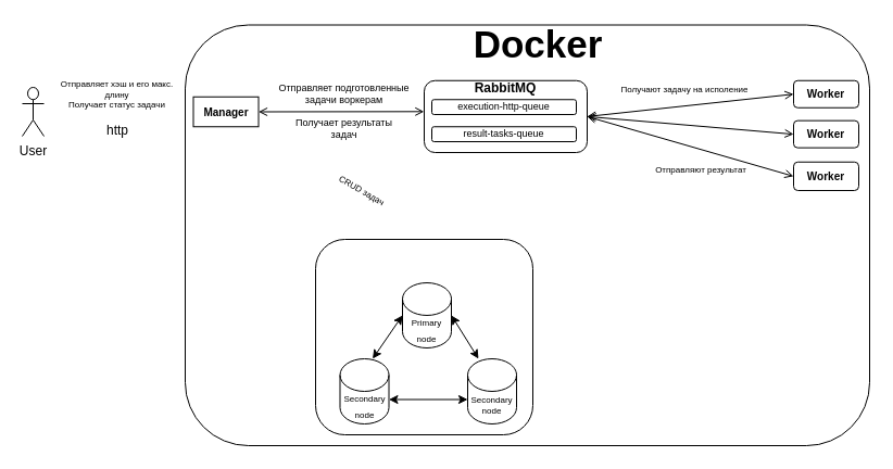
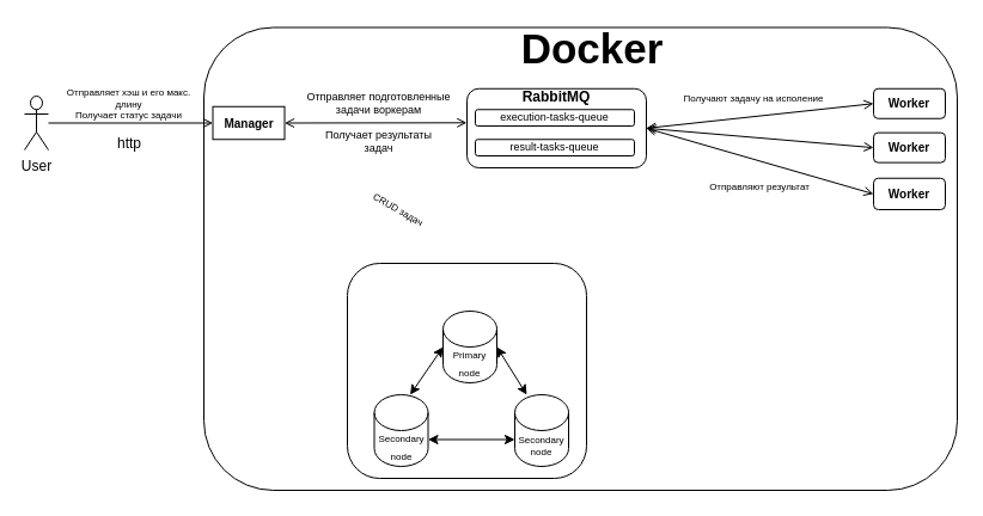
- <mxCell id="20" value="execution-http-queue" style="rounded=1;whiteSpace=wrap;html=1;fontStyle=0;fontSize=9;" vertex="1" parent="1"><mxGeometry x="397" y="91.25" width="133" height="13.75" as="geometry" /></mxCell>
+ <mxCell id="20" value="execution-tasks-queue" style="rounded=1;whiteSpace=wrap;html=1;fontStyle=0;fontSize=9;" vertex="1" parent="1"><mxGeometry x="397" y="91.25" width="133" height="13.75" as="geometry" /></mxCell>
+ <mxCell id="7" value="" style="endArrow=open;html=1;rounded=0;entryX=0;entryY=0.5;entryDx=0;entryDy=0;endFill=0;" edge="1" parent="1" source="6" target="5"><mxGeometry width="50" height="50" relative="1" as="geometry"><mxPoint x="250" y="160" as="sourcePoint" /><mxPoint x="180" y="110" as="targetPoint" /></mxGeometry></mxCell>
- <mxCell id="30" value="&lt;font style=&quot;font-size: 8px;&quot;&gt;Отправляют результат&lt;/font&gt;" style="text;html=1;align=center;verticalAlign=middle;whiteSpace=wrap;rounded=0;" vertex="1" parent="1"><mxGeometry x="590" y="140" width="110" height="30" as="geometry" /></mxCell>
+ <mxCell id="30" value="&lt;font style=&quot;font-size: 8px;&quot;&gt;Отправляют результат&lt;/font&gt;" style="text;html=1;align=center;verticalAlign=middle;whiteSpace=wrap;rounded=0;" vertex="1" parent="1"><mxGeometry x="580" y="140" width="110" height="30" as="geometry" /></mxCell>
